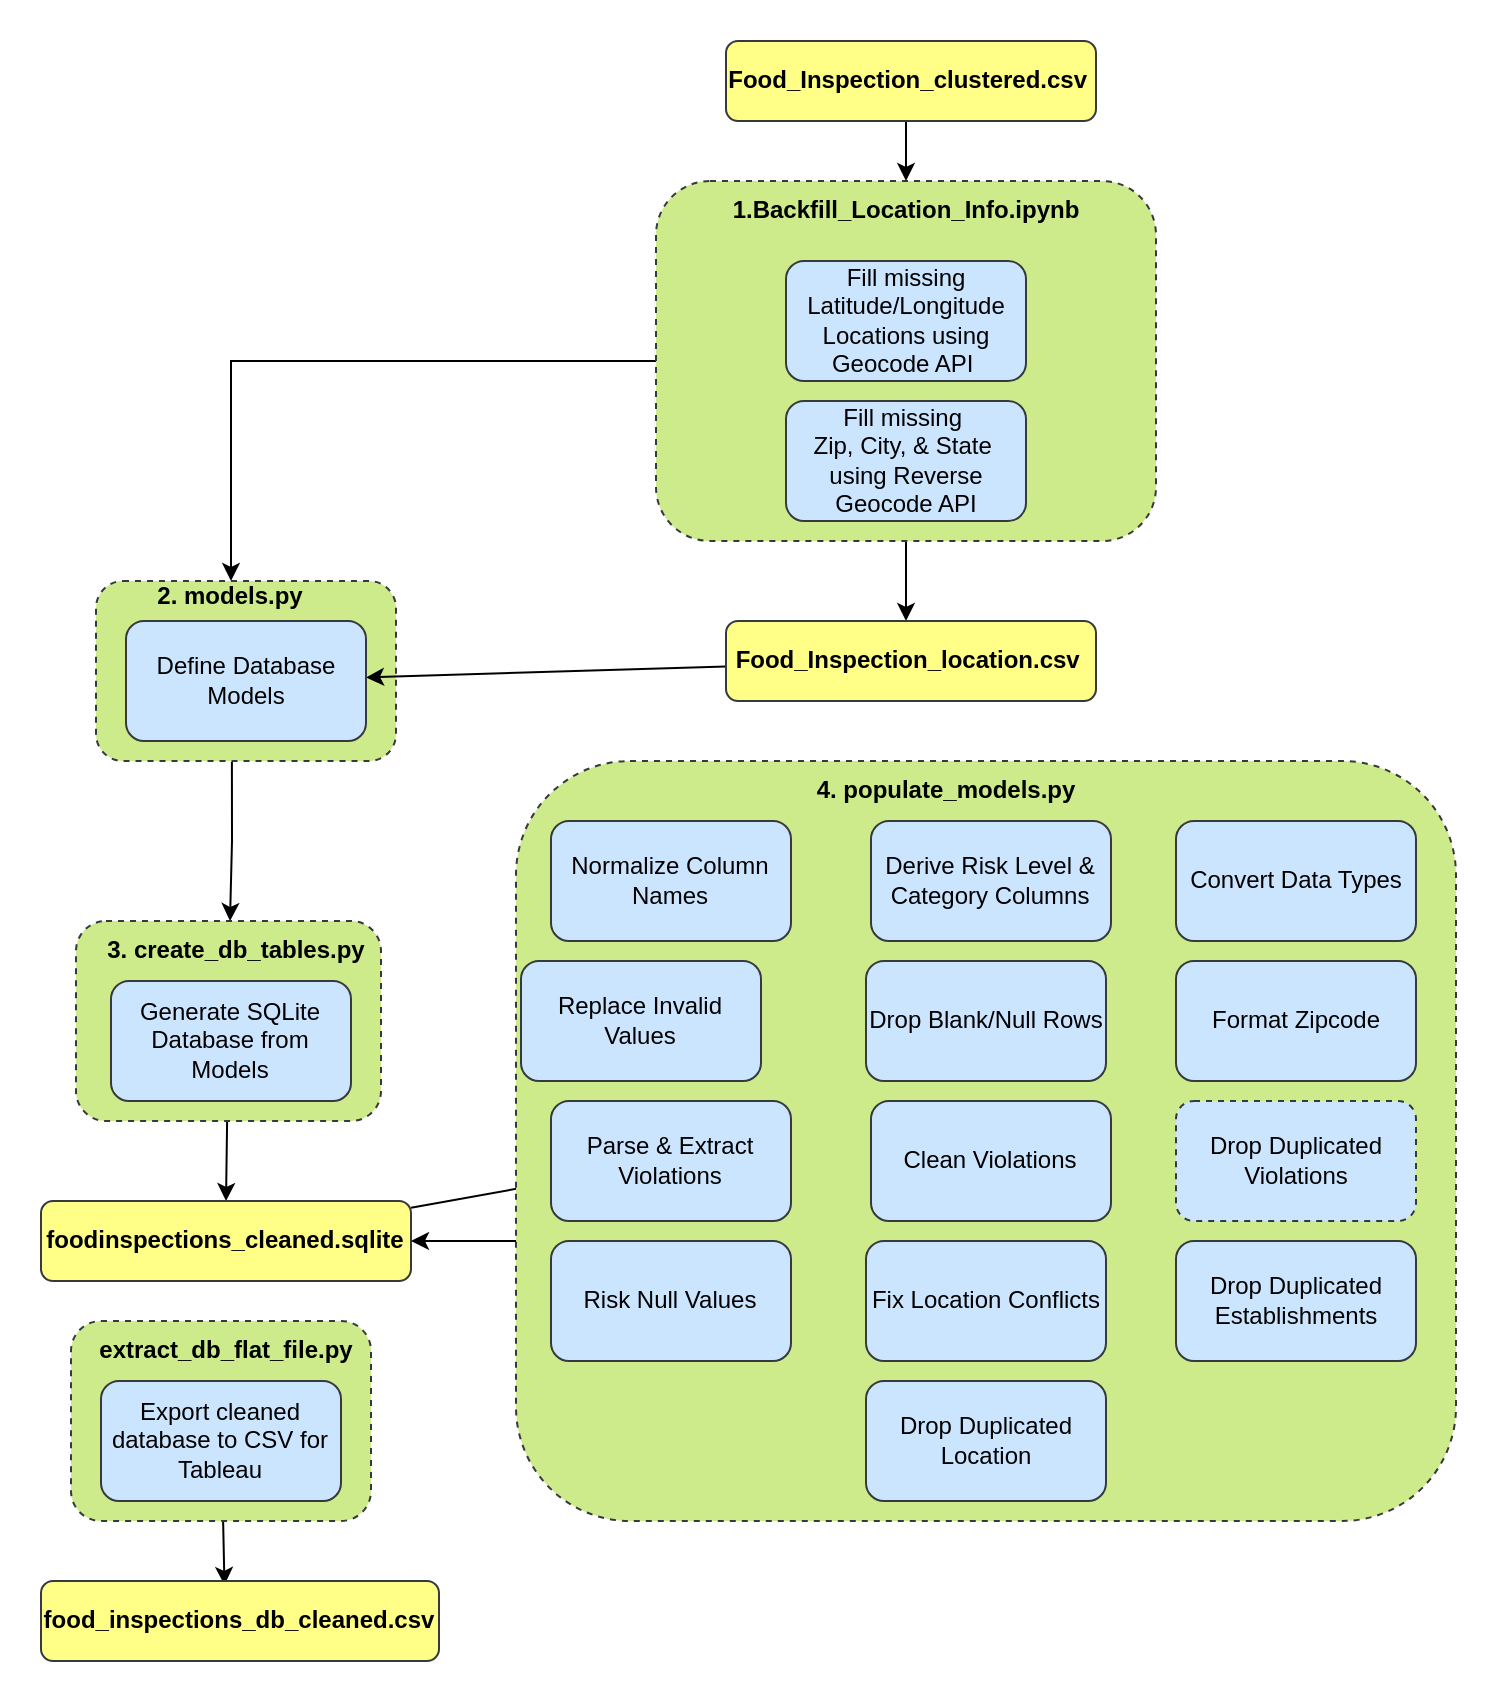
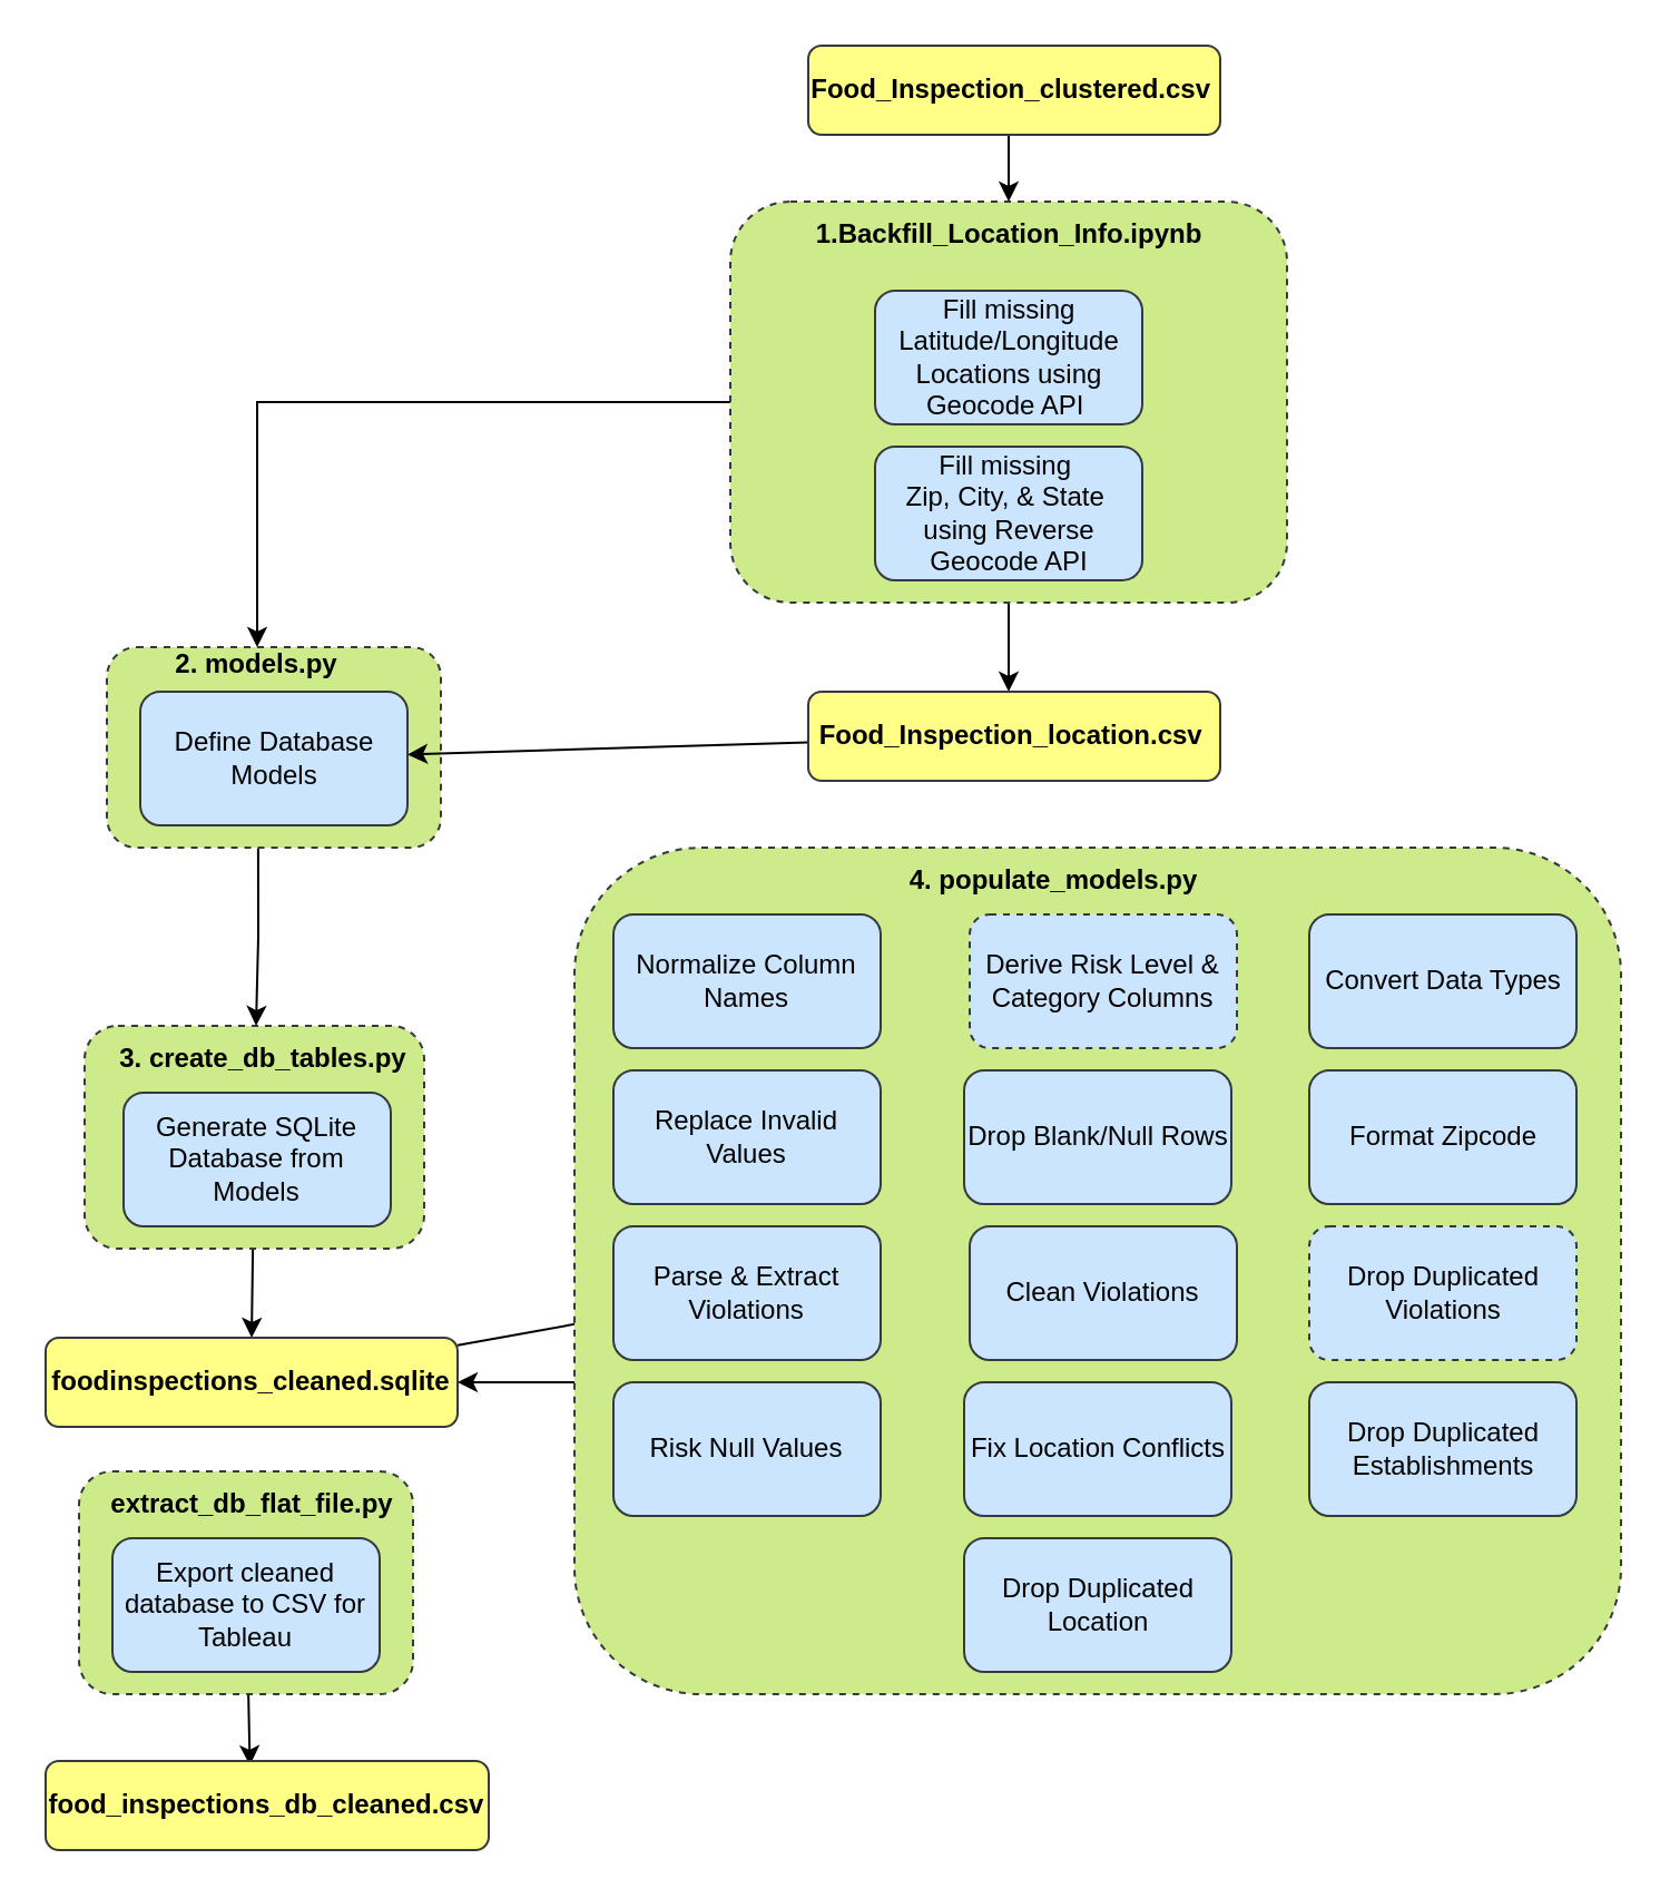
- <mxCell id="30" value="Derive Risk Level &amp;amp; Category Columns" style="rounded=1;whiteSpace=wrap;html=1;fillColor=#cce5ff;strokeColor=#36393d;" vertex="1" parent="26"><mxGeometry x="177.5" y="30" width="120" height="60" as="geometry" /></mxCell>
+ <mxCell id="30" value="Derive Risk Level &amp;amp; Category Columns" style="rounded=1;whiteSpace=wrap;html=1;fillColor=#cce5ff;strokeColor=#36393d;dashed=1;" vertex="1" parent="26"><mxGeometry x="177.5" y="30" width="120" height="60" as="geometry" /></mxCell>
- <mxCell id="32" value="Replace Invalid Values" style="rounded=1;whiteSpace=wrap;html=1;fillColor=#cce5ff;strokeColor=#36393d;" vertex="1" parent="26"><mxGeometry x="2.5" y="100" width="120" height="60" as="geometry" /></mxCell>
+ <mxCell id="32" value="Replace Invalid Values" style="rounded=1;whiteSpace=wrap;html=1;fillColor=#cce5ff;strokeColor=#36393d;" vertex="1" parent="26"><mxGeometry x="17.5" y="100" width="120" height="60" as="geometry" /></mxCell>
